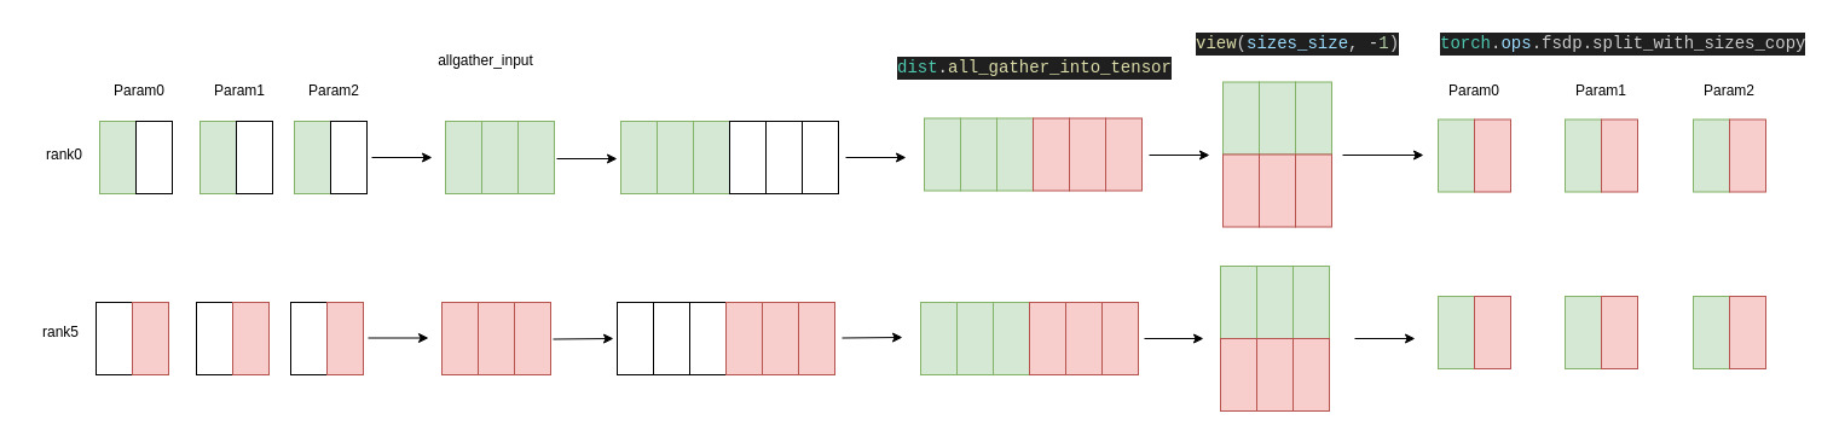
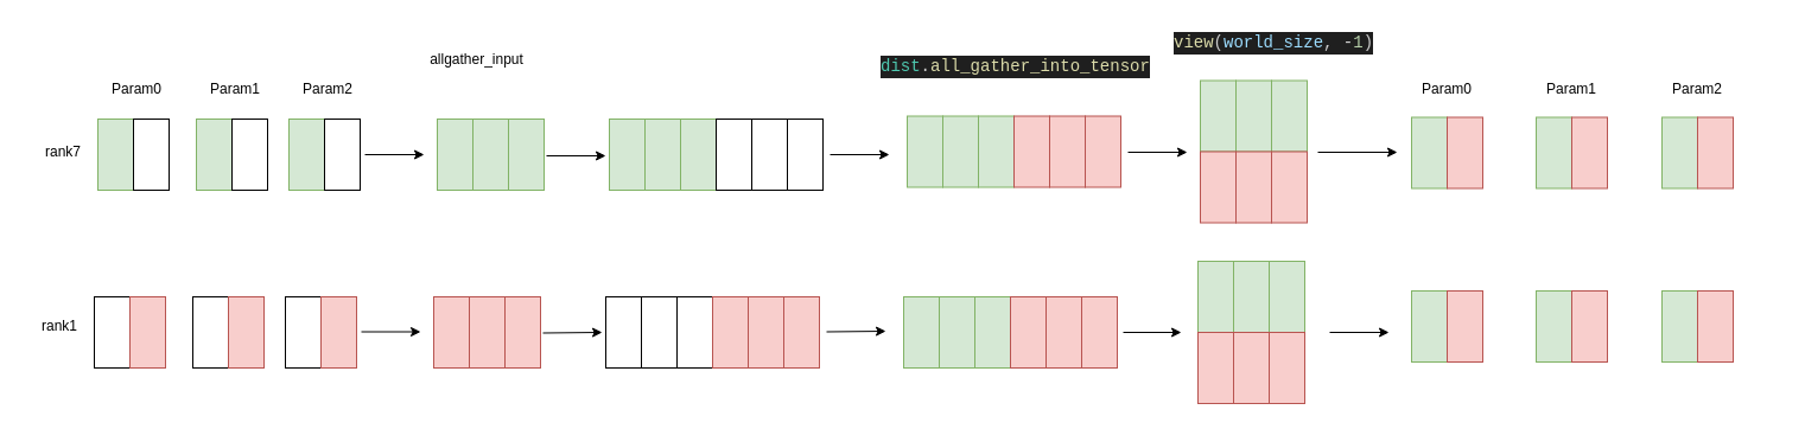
- <mxCell id="71" value="&lt;div style=&quot;color: #cccccc;background-color: #1f1f1f;font-family: Consolas, 'Courier New', monospace;font-weight: normal;font-size: 14px;line-height: 19px;white-space: pre;&quot;&gt;&lt;div&gt;&lt;span style=&quot;color: #dcdcaa;&quot;&gt;view&lt;/span&gt;&lt;span style=&quot;color: #cccccc;&quot;&gt;(&lt;/span&gt;&lt;span style=&quot;color: #9cdcfe;&quot;&gt;sizes_size&lt;/span&gt;&lt;span style=&quot;color: #cccccc;&quot;&gt;, &lt;/span&gt;&lt;span style=&quot;color: #d4d4d4;&quot;&gt;-&lt;/span&gt;&lt;span style=&quot;color: #b5cea8;&quot;&gt;1&lt;/span&gt;&lt;span style=&quot;color: #cccccc;&quot;&gt;)&lt;/span&gt;&lt;/div&gt;&lt;/div&gt;" style="text;whiteSpace=wrap;html=1;" vertex="1" parent="1"><mxGeometry x="987" y="20" width="160" height="30" as="geometry" /></mxCell>
+ <mxCell id="71" value="&lt;div style=&quot;color: #cccccc;background-color: #1f1f1f;font-family: Consolas, 'Courier New', monospace;font-weight: normal;font-size: 14px;line-height: 19px;white-space: pre;&quot;&gt;&lt;div&gt;&lt;span style=&quot;color: #dcdcaa;&quot;&gt;view&lt;/span&gt;&lt;span style=&quot;color: #cccccc;&quot;&gt;(&lt;/span&gt;&lt;span style=&quot;color: #9cdcfe;&quot;&gt;world_size&lt;/span&gt;&lt;span style=&quot;color: #cccccc;&quot;&gt;, &lt;/span&gt;&lt;span style=&quot;color: #d4d4d4;&quot;&gt;-&lt;/span&gt;&lt;span style=&quot;color: #b5cea8;&quot;&gt;1&lt;/span&gt;&lt;span style=&quot;color: #cccccc;&quot;&gt;)&lt;/span&gt;&lt;/div&gt;&lt;/div&gt;" style="text;whiteSpace=wrap;html=1;" vertex="1" parent="1"><mxGeometry x="987" y="20" width="160" height="30" as="geometry" /></mxCell>
- <mxCell id="72" value="&lt;div style=&quot;color: #cccccc;background-color: #1f1f1f;font-family: Consolas, 'Courier New', monospace;font-weight: normal;font-size: 14px;line-height: 19px;white-space: pre;&quot;&gt;&lt;div&gt;&lt;span style=&quot;color: #4ec9b0;&quot;&gt;torch&lt;/span&gt;&lt;span style=&quot;color: #cccccc;&quot;&gt;.&lt;/span&gt;&lt;span style=&quot;color: #9cdcfe;&quot;&gt;ops&lt;/span&gt;&lt;span style=&quot;color: #cccccc;&quot;&gt;.fsdp.split_with_sizes_copy&lt;/span&gt;&lt;/div&gt;&lt;/div&gt;" style="text;whiteSpace=wrap;html=1;" vertex="1" parent="1"><mxGeometry x="1189" y="20" width="310" height="40" as="geometry" /></mxCell>
- <mxCell id="5" value="rank0" style="text;html=1;align=center;verticalAlign=middle;whiteSpace=wrap;rounded=0;" vertex="1" parent="1"><mxGeometry x="23" y="112.5" width="60" height="30" as="geometry" /></mxCell>
+ <mxCell id="5" value="rank7" style="text;html=1;align=center;verticalAlign=middle;whiteSpace=wrap;rounded=0;" vertex="1" parent="1"><mxGeometry x="23" y="112.5" width="60" height="30" as="geometry" /></mxCell>
- <mxCell id="18" value="rank5" style="text;html=1;align=center;verticalAlign=middle;whiteSpace=wrap;rounded=0;" vertex="1" parent="1"><mxGeometry y="260" width="60" height="30" as="geometry" x="20" /></mxCell>
+ <mxCell id="18" value="rank1" style="text;html=1;align=center;verticalAlign=middle;whiteSpace=wrap;rounded=0;" vertex="1" parent="1"><mxGeometry y="260" width="60" height="30" as="geometry" x="20" /></mxCell>
